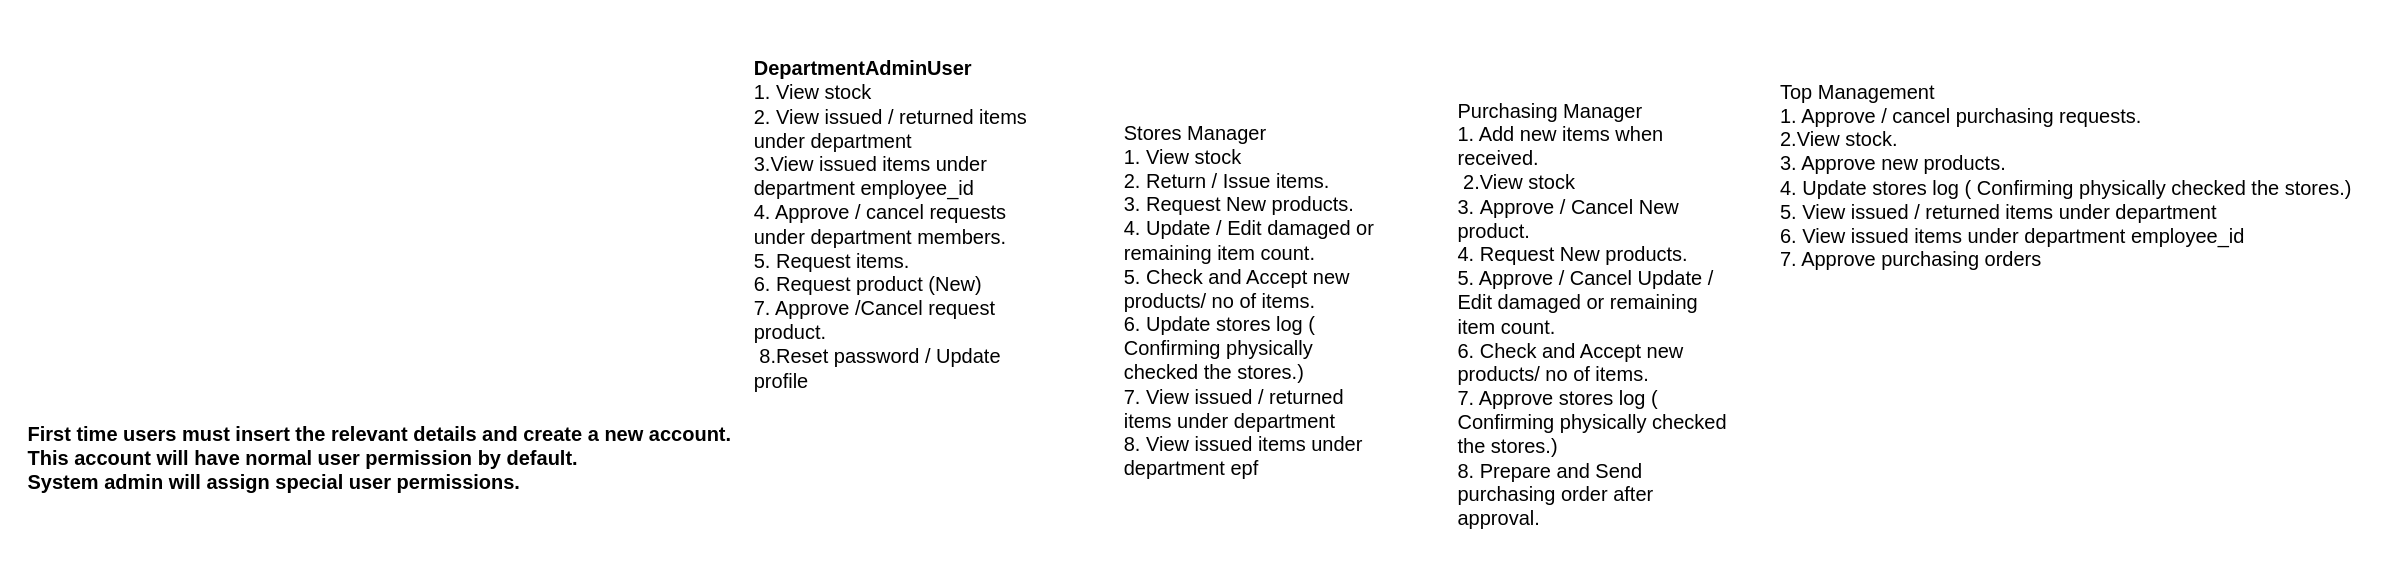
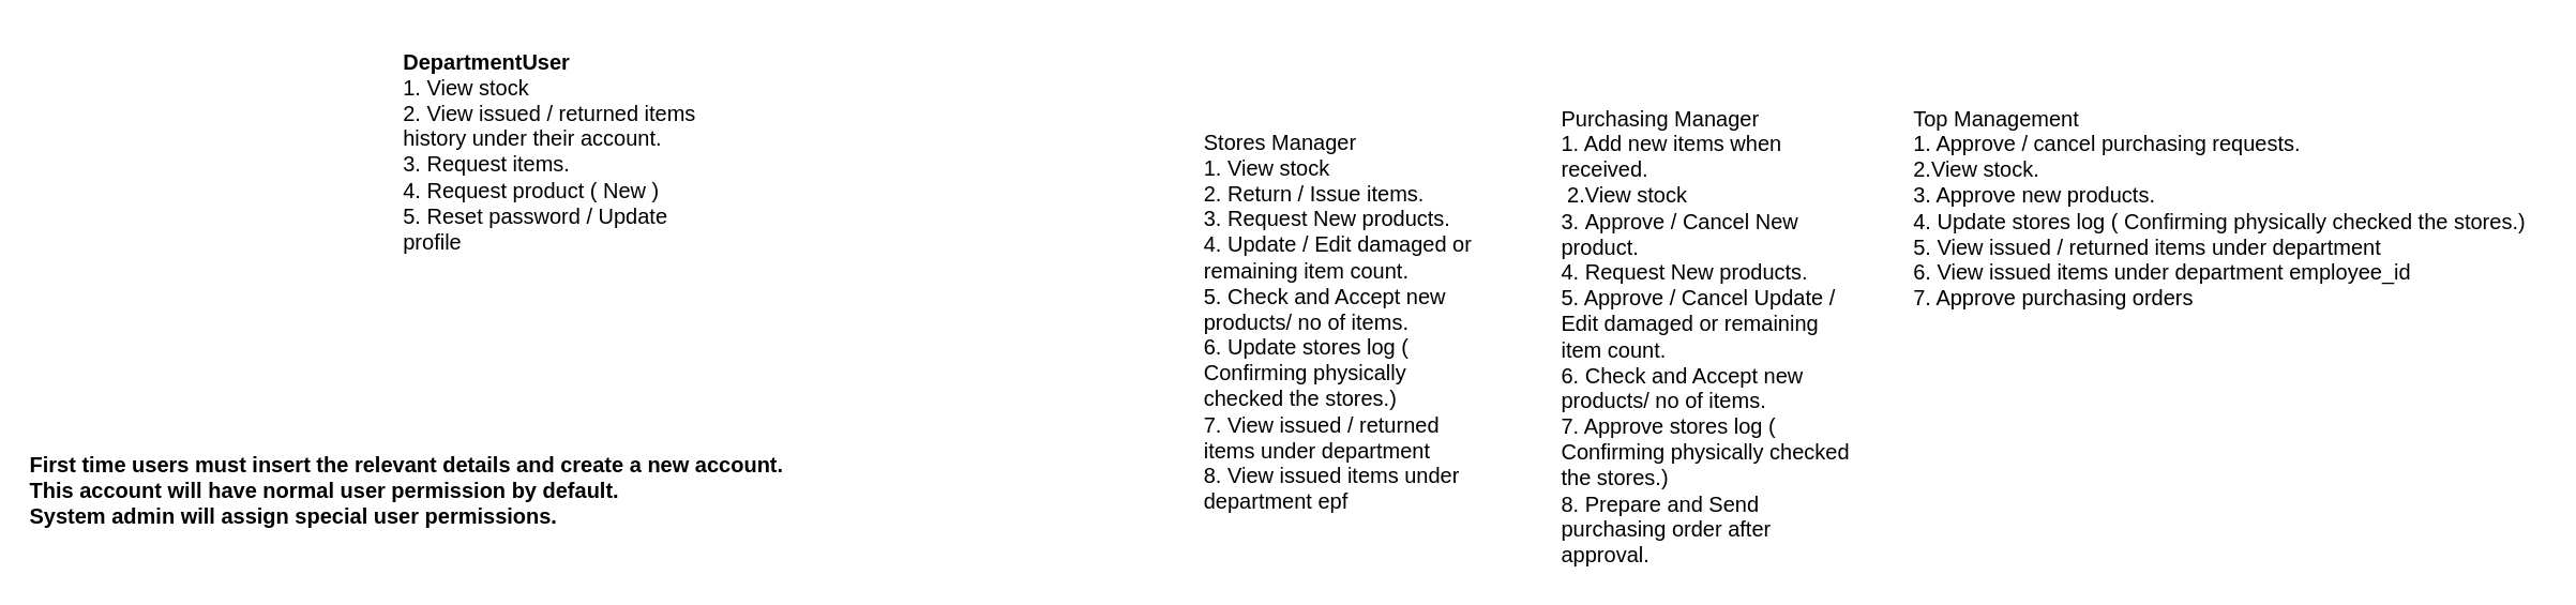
+ <mxCell id="3" value="&lt;b&gt;DepartmentUser&lt;/b&gt;&lt;br&gt;1. View stock&lt;br&gt;2. View issued / returned items history under their account.&lt;br&gt;3.&amp;nbsp;Request items.&lt;br&gt;4. Request product ( New )&lt;br&gt;5. Reset password / Update profile&lt;br&gt;&lt;br&gt;&amp;nbsp;" style="text;html=1;strokeColor=none;fillColor=none;align=left;verticalAlign=middle;whiteSpace=wrap;rounded=0;fontSize=16;" vertex="1" parent="1"><mxGeometry x="299" y="20" width="221" height="223.5" as="geometry" /></mxCell>
- <mxCell id="6" value="Top Management&lt;br&gt;1. Approve / cancel purchasing requests.&lt;br&gt;2.View stock.&lt;br&gt;3. Approve new products.&lt;br&gt;4. Update stores log ( Confirming physically checked the stores.)&lt;br style=&quot;border-color: var(--border-color);&quot;&gt;&lt;span style=&quot;&quot;&gt;5. View issued / returned items under department&lt;/span&gt;&lt;br style=&quot;border-color: var(--border-color);&quot;&gt;&lt;span style=&quot;&quot;&gt;6. View issued items under department employee_id&lt;br&gt;7. Approve purchasing orders&lt;br&gt;&lt;/span&gt;" style="text;html=1;align=left;verticalAlign=middle;resizable=0;points=[];autosize=1;strokeColor=none;fillColor=none;fontSize=16;" vertex="1" parent="1"><mxGeometry x="1422" y="57" width="475" height="165" as="geometry" /></mxCell>
+ <mxCell id="6" value="Top Management&lt;br&gt;1. Approve / cancel purchasing requests.&lt;br&gt;2.View stock.&lt;br&gt;3. Approve new products.&lt;br&gt;4. Update stores log ( Confirming physically checked the stores.)&lt;br style=&quot;border-color: var(--border-color);&quot;&gt;&lt;span style=&quot;&quot;&gt;5. View issued / returned items under department&lt;/span&gt;&lt;br style=&quot;border-color: var(--border-color);&quot;&gt;&lt;span style=&quot;&quot;&gt;6. View issued items under department employee_id&lt;br&gt;7. Approve purchasing orders&lt;br&gt;&lt;/span&gt;" style="text;html=1;align=left;verticalAlign=middle;resizable=0;points=[];autosize=1;strokeColor=none;fillColor=none;fontSize=16;" vertex="1" parent="1"><mxGeometry x="1427" y="72" width="475" height="165" as="geometry" /></mxCell>
- <mxCell id="2" value="&lt;b&gt;DepartmentAdminUser&lt;/b&gt;&lt;br&gt;1. View stock&lt;br&gt;2. View issued / returned items under department&lt;br&gt;3.View issued items under department employee_id&lt;br&gt;4. Approve / cancel requests under department members.&lt;br&gt;5. Request items.&lt;br&gt;6. Request product (New)&lt;br&gt;7. Approve /Cancel request product.&lt;br&gt;&amp;nbsp;8.Reset password / Update profile" style="text;html=1;strokeColor=none;fillColor=none;align=left;verticalAlign=middle;whiteSpace=wrap;rounded=0;fontSize=16;" vertex="1" parent="1"><mxGeometry x="601" y="44" width="221" height="270.5" as="geometry" /></mxCell>
